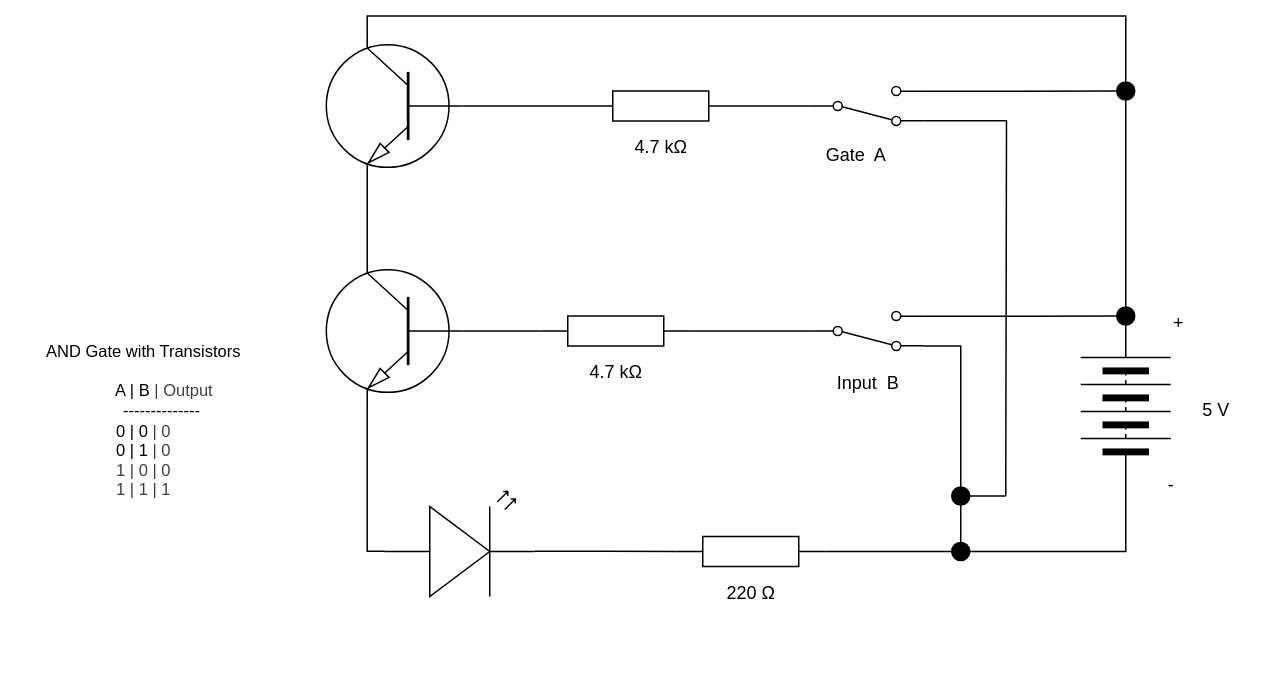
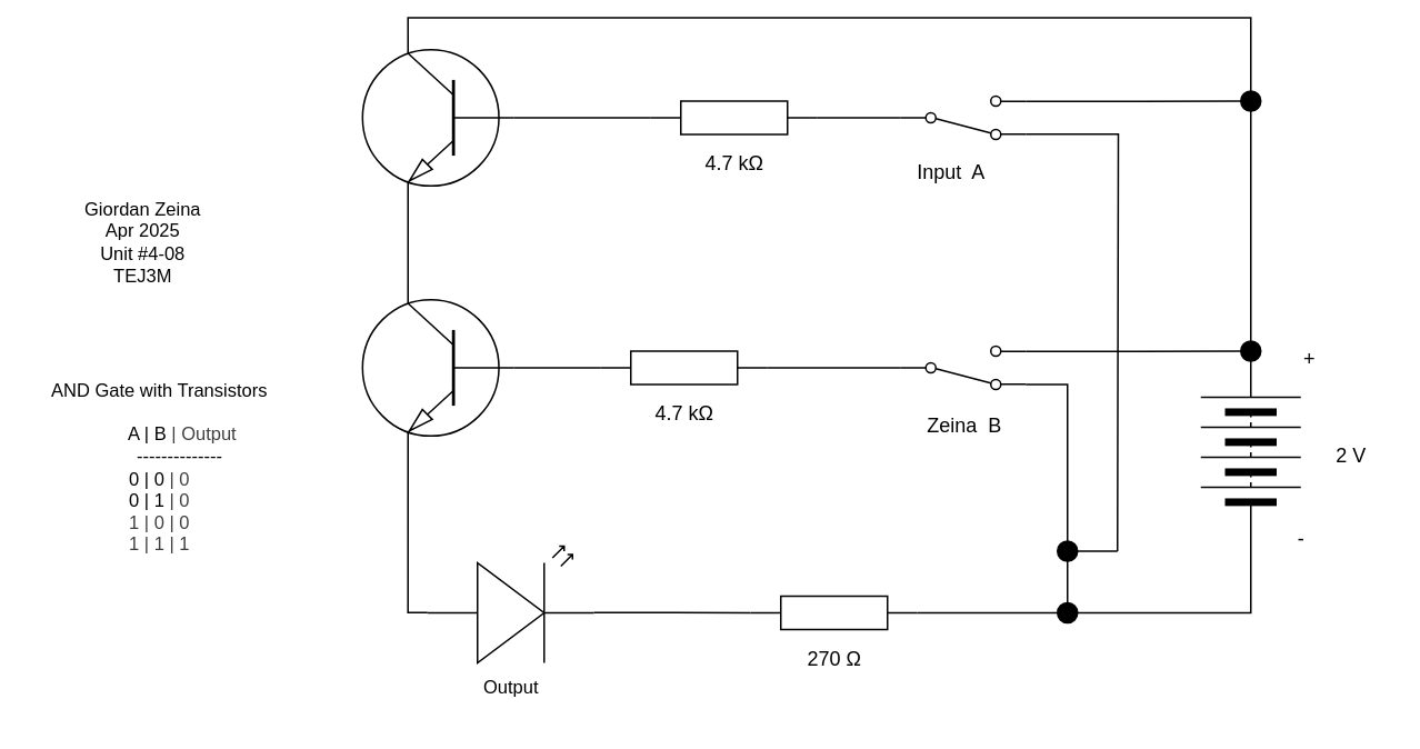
- <mxCell id="20" value="Gate&amp;nbsp; A" style="text;html=1;align=center;verticalAlign=middle;resizable=0;points=[];autosize=1;strokeColor=none;fillColor=none;" vertex="1" parent="1"><mxGeometry x="540" y="88" width="60" height="30" as="geometry" /></mxCell>
+ <mxCell id="20" value="Input&amp;nbsp; A" style="text;html=1;align=center;verticalAlign=middle;resizable=0;points=[];autosize=1;strokeColor=none;fillColor=none;" vertex="1" parent="1"><mxGeometry x="540" y="88" width="60" height="30" as="geometry" /></mxCell>
+ <mxCell id="3" value="&lt;div&gt;&lt;font color=&quot;#000000&quot;&gt;Giordan Zeina&lt;/font&gt;&lt;/div&gt;&lt;div&gt;&lt;font color=&quot;#000000&quot;&gt;Apr 2025&lt;/font&gt;&lt;/div&gt;&lt;div&gt;&lt;font color=&quot;#000000&quot;&gt;Unit #4-08&lt;/font&gt;&lt;/div&gt;&lt;div&gt;&lt;font color=&quot;#000000&quot;&gt;TEJ3M&lt;/font&gt;&lt;/div&gt;" style="text;html=1;align=center;verticalAlign=middle;resizable=0;points=[];autosize=1;strokeColor=none;fillColor=none;fontFamily=Helvetica;fontSize=11;fontColor=default;labelBackgroundColor=none;" vertex="1" parent="1"><mxGeometry x="40" y="110" width="90" height="70" as="geometry" /></mxCell>
- <mxCell id="21" value="Input&amp;nbsp; B" style="text;html=1;align=center;verticalAlign=middle;resizable=0;points=[];autosize=1;strokeColor=none;fillColor=none;" vertex="1" parent="1"><mxGeometry x="547.5" y="240" width="60" height="30" as="geometry" /></mxCell>
+ <mxCell id="21" value="Zeina&amp;nbsp; B" style="text;html=1;align=center;verticalAlign=middle;resizable=0;points=[];autosize=1;strokeColor=none;fillColor=none;" vertex="1" parent="1"><mxGeometry x="547.5" y="240" width="60" height="30" as="geometry" /></mxCell>
- <mxCell id="22" value="5 V" style="text;html=1;align=center;verticalAlign=middle;resizable=0;points=[];autosize=1;strokeColor=none;fillColor=none;" vertex="1" parent="1"><mxGeometry x="790" y="258" width="40" height="30" as="geometry" /></mxCell>
+ <mxCell id="22" value="2 V" style="text;html=1;align=center;verticalAlign=middle;resizable=0;points=[];autosize=1;strokeColor=none;fillColor=none;" vertex="1" parent="1"><mxGeometry x="790" y="258" width="40" height="30" as="geometry" /></mxCell>
- <mxCell id="17" value="220&amp;nbsp;Ω" style="text;html=1;align=center;verticalAlign=middle;resizable=0;points=[];autosize=1;strokeColor=none;fillColor=none;" vertex="1" parent="1"><mxGeometry x="470" y="380" width="60" height="30" as="geometry" /></mxCell>
+ <mxCell id="17" value="270&amp;nbsp;Ω" style="text;html=1;align=center;verticalAlign=middle;resizable=0;points=[];autosize=1;strokeColor=none;fillColor=none;" vertex="1" parent="1"><mxGeometry x="470" y="380" width="60" height="30" as="geometry" /></mxCell>
+ <mxCell id="35" value="Output" style="text;html=1;align=center;verticalAlign=middle;resizable=0;points=[];autosize=1;strokeColor=none;fillColor=none;fontFamily=Helvetica;fontSize=11;fontColor=default;labelBackgroundColor=default;" vertex="1" parent="1"><mxGeometry x="276" y="397" width="60" height="30" as="geometry" /></mxCell>
